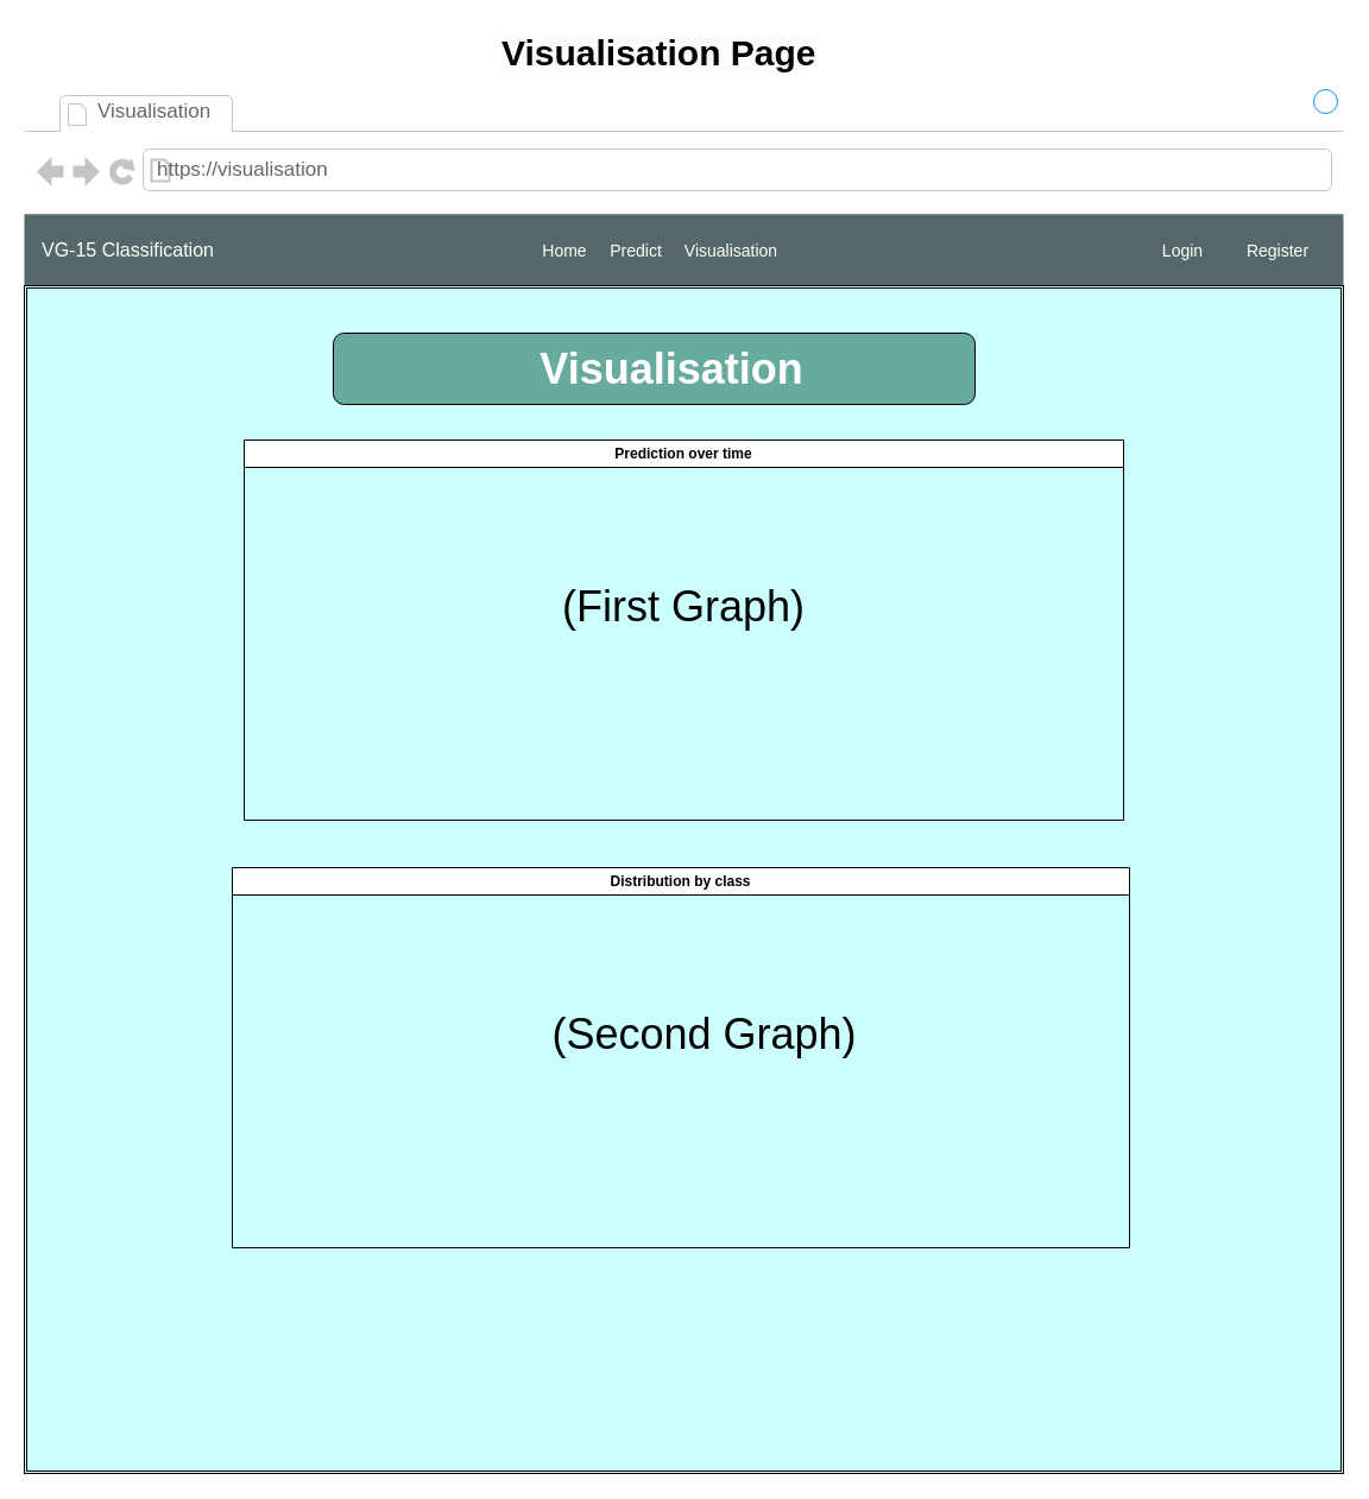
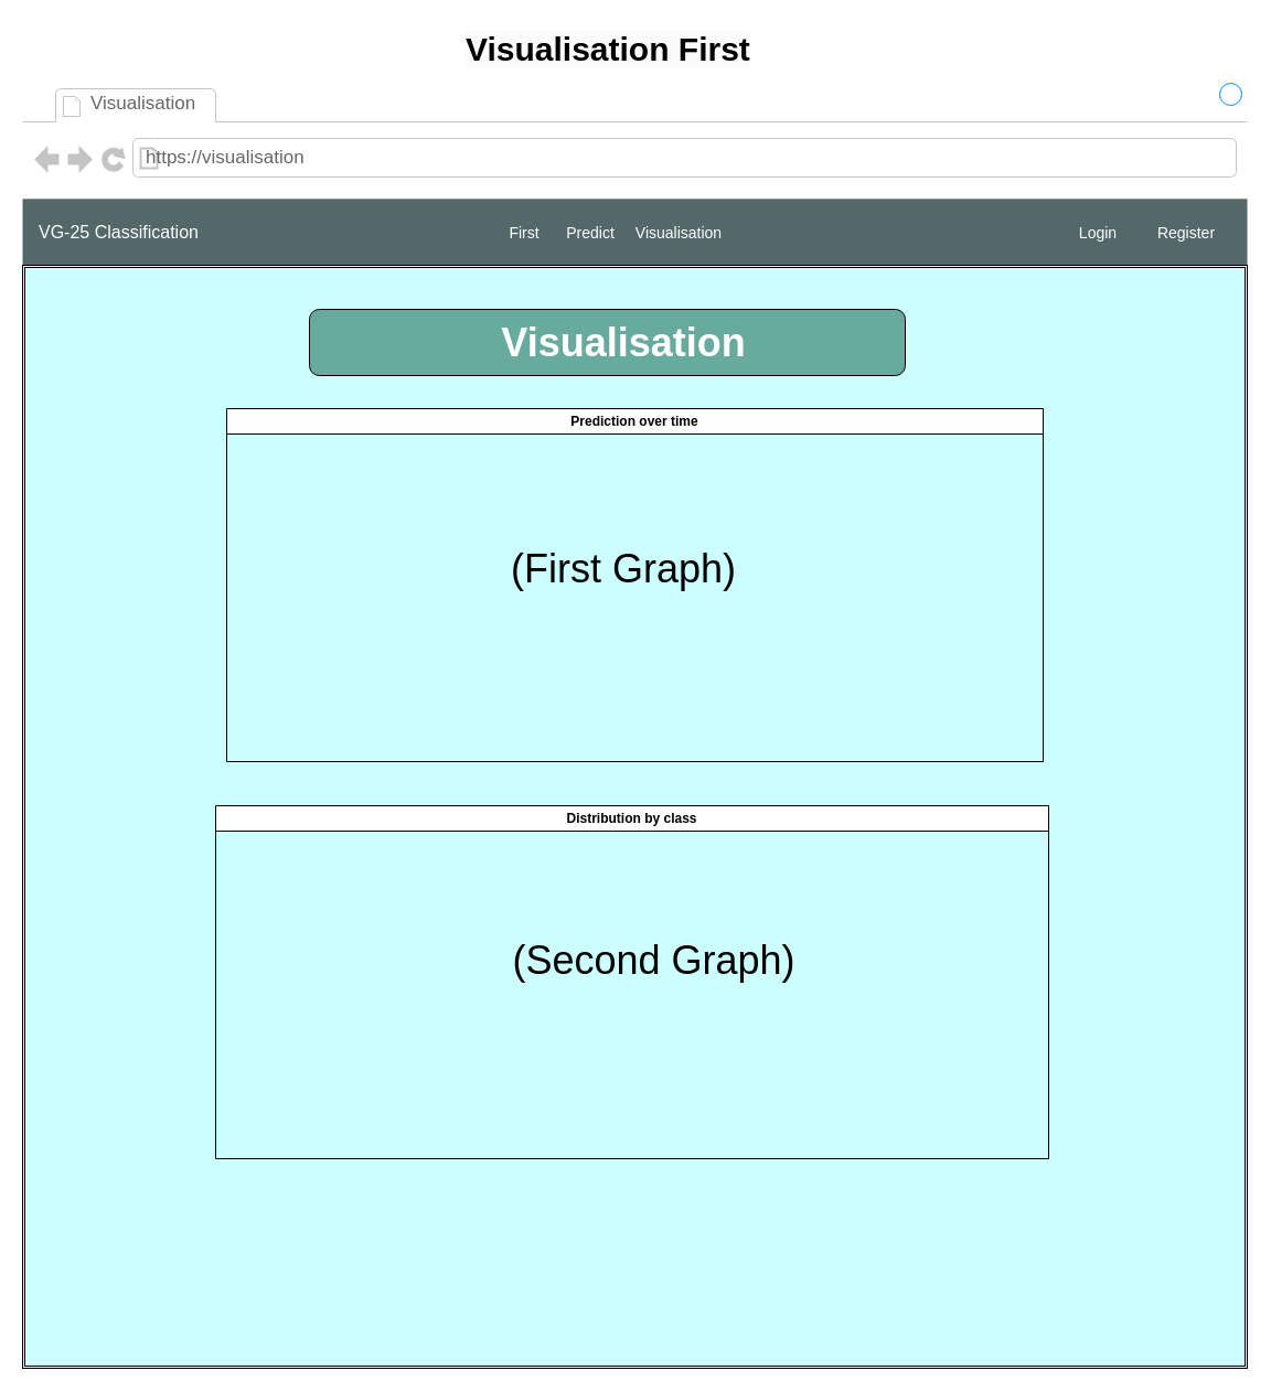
- <mxCell id="12" value="&lt;span style=&quot;color: rgb(0, 0, 0); font-family: Helvetica; font-size: 30px; font-style: normal; font-variant-ligatures: normal; font-variant-caps: normal; font-weight: 700; letter-spacing: normal; orphans: 2; text-align: center; text-indent: 0px; text-transform: none; widows: 2; word-spacing: 0px; -webkit-text-stroke-width: 0px; background-color: rgb(251, 251, 251); text-decoration-thickness: initial; text-decoration-style: initial; text-decoration-color: initial; float: none; display: inline !important;&quot;&gt;Visualisation Page&lt;/span&gt;" style="text;whiteSpace=wrap;html=1;" vertex="1" parent="1"><mxGeometry x="420" y="20" width="390" height="60" as="geometry" /></mxCell>
+ <mxCell id="12" value="&lt;span style=&quot;color: rgb(0, 0, 0); font-family: Helvetica; font-size: 30px; font-style: normal; font-variant-ligatures: normal; font-variant-caps: normal; font-weight: 700; letter-spacing: normal; orphans: 2; text-align: center; text-indent: 0px; text-transform: none; widows: 2; word-spacing: 0px; -webkit-text-stroke-width: 0px; background-color: rgb(251, 251, 251); text-decoration-thickness: initial; text-decoration-style: initial; text-decoration-color: initial; float: none; display: inline !important;&quot;&gt;Visualisation First&lt;/span&gt;" style="text;whiteSpace=wrap;html=1;" vertex="1" parent="1"><mxGeometry x="420" y="20" width="390" height="60" as="geometry" /></mxCell>
- <mxCell id="5" value="VG-15 Classification" style="html=1;shadow=0;dashed=0;fillColor=#546869;strokeColor=none;fontSize=16;fontColor=#ffffff;align=left;spacing=15;" vertex="1" parent="2"><mxGeometry y="110" width="1110" height="60" as="geometry" /></mxCell>
+ <mxCell id="5" value="VG-25 Classification" style="html=1;shadow=0;dashed=0;fillColor=#546869;strokeColor=none;fontSize=16;fontColor=#ffffff;align=left;spacing=15;" vertex="1" parent="2"><mxGeometry y="110" width="1110" height="60" as="geometry" /></mxCell>
- <mxCell id="8" value="Home" style="fillColor=none;strokeColor=none;fontSize=14;fontColor=#ffffff;align=center;" vertex="1" parent="5"><mxGeometry x="420" y="5" width="70" height="50" as="geometry" /></mxCell>
+ <mxCell id="8" value="First" style="fillColor=none;strokeColor=none;fontSize=14;fontColor=#ffffff;align=center;" vertex="1" parent="5"><mxGeometry x="420" y="5" width="70" height="50" as="geometry" /></mxCell>
- <mxCell id="14" value="&lt;font style=&quot;font-size: 36px;&quot;&gt;(First Graph)&lt;/font&gt;" style="text;strokeColor=none;align=center;fillColor=none;html=1;verticalAlign=middle;whiteSpace=wrap;rounded=0;" vertex="1" parent="13"><mxGeometry x="245" y="90" width="250" height="100" as="geometry" /></mxCell>
+ <mxCell id="14" value="&lt;font style=&quot;font-size: 36px;&quot;&gt;(First Graph)&lt;/font&gt;" style="text;strokeColor=none;align=center;fillColor=none;html=1;verticalAlign=middle;whiteSpace=wrap;rounded=0;" vertex="1" parent="13"><mxGeometry x="235" y="95" width="250" height="100" as="geometry" /></mxCell>
